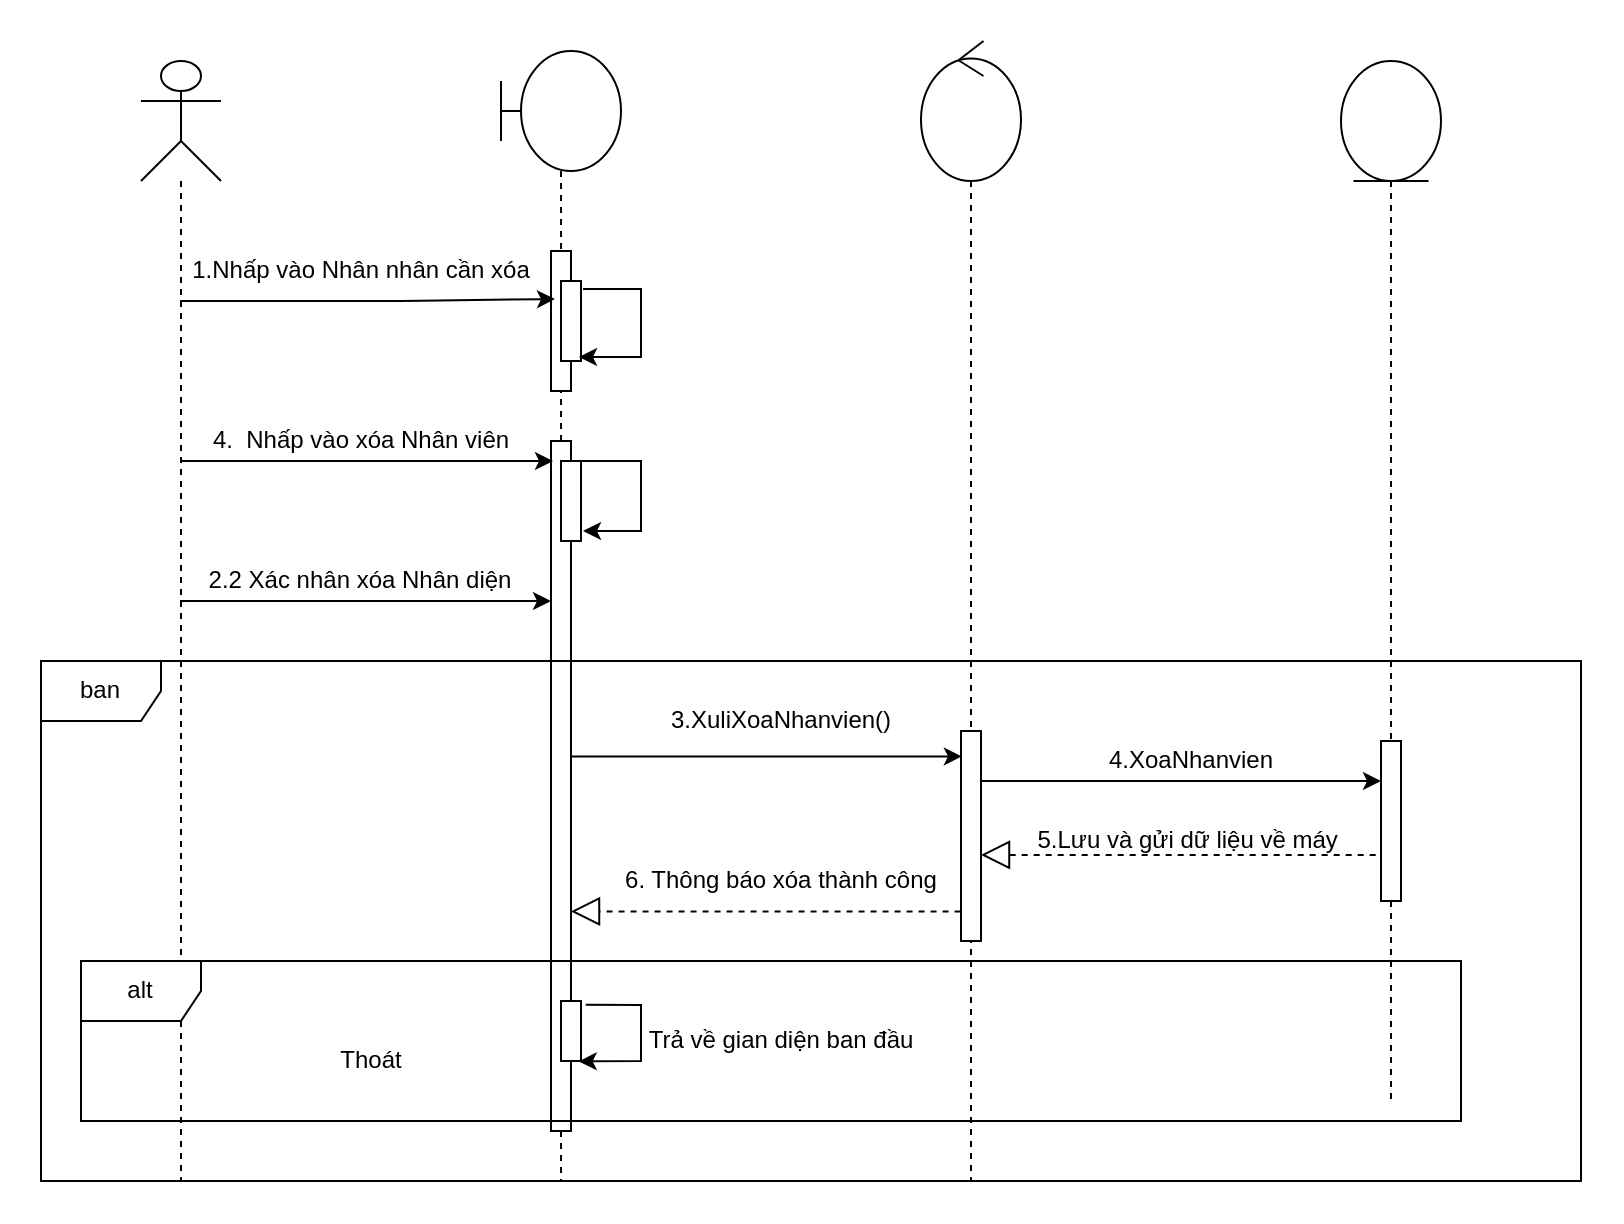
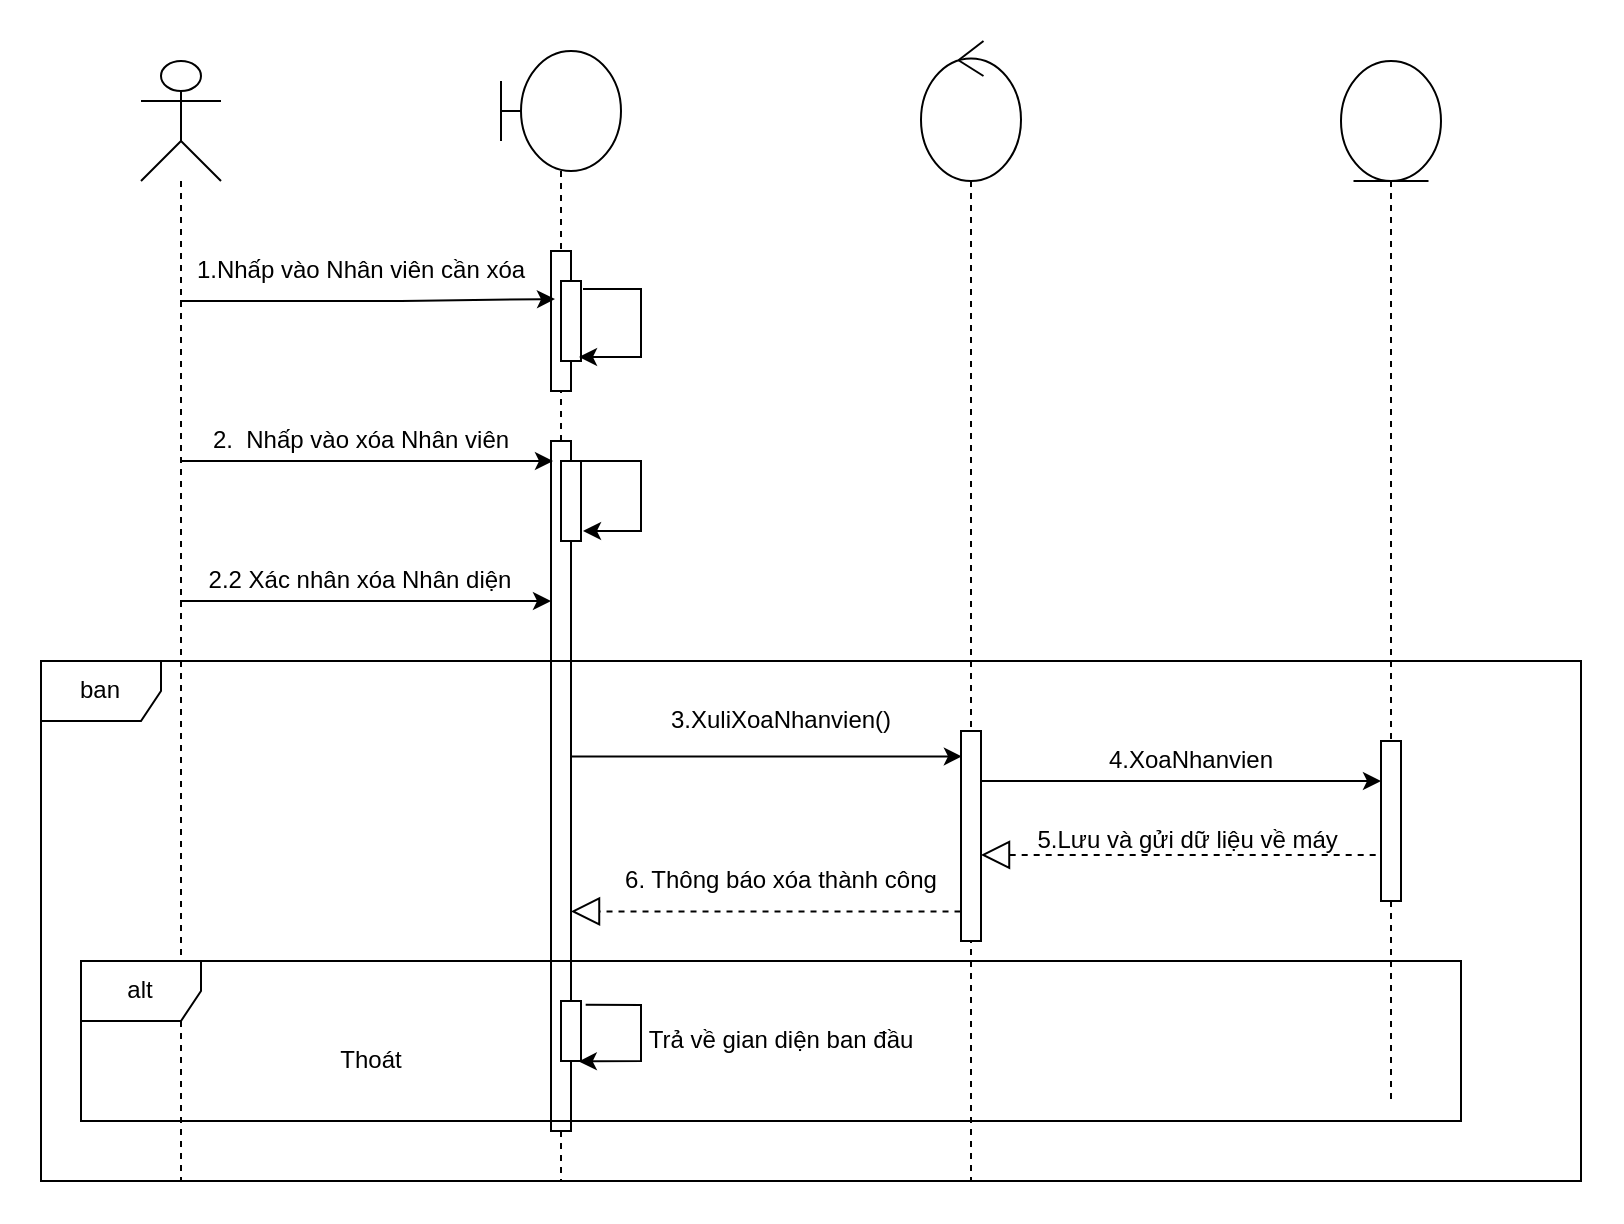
- <mxCell id="13" value="1.Nhấp vào Nhân nhân cần xóa" style="text;html=1;align=center;verticalAlign=middle;resizable=0;points=[];autosize=1;" parent="1" vertex="1"><mxGeometry x="90" y="125" width="180" height="20" as="geometry" /></mxCell>
+ <mxCell id="13" value="1.Nhấp vào Nhân viên cần xóa" style="text;html=1;align=center;verticalAlign=middle;resizable=0;points=[];autosize=1;" parent="1" vertex="1"><mxGeometry x="90" y="125" width="180" height="20" as="geometry" /></mxCell>
- <mxCell id="17" value="4.&amp;nbsp; Nhấp vào xóa Nhân viên" style="text;html=1;align=center;verticalAlign=middle;resizable=0;points=[];autosize=1;" parent="1" vertex="1"><mxGeometry x="100" y="210" width="160" height="20" as="geometry" /></mxCell>
+ <mxCell id="17" value="2.&amp;nbsp; Nhấp vào xóa Nhân viên" style="text;html=1;align=center;verticalAlign=middle;resizable=0;points=[];autosize=1;" parent="1" vertex="1"><mxGeometry x="100" y="210" width="160" height="20" as="geometry" /></mxCell>
